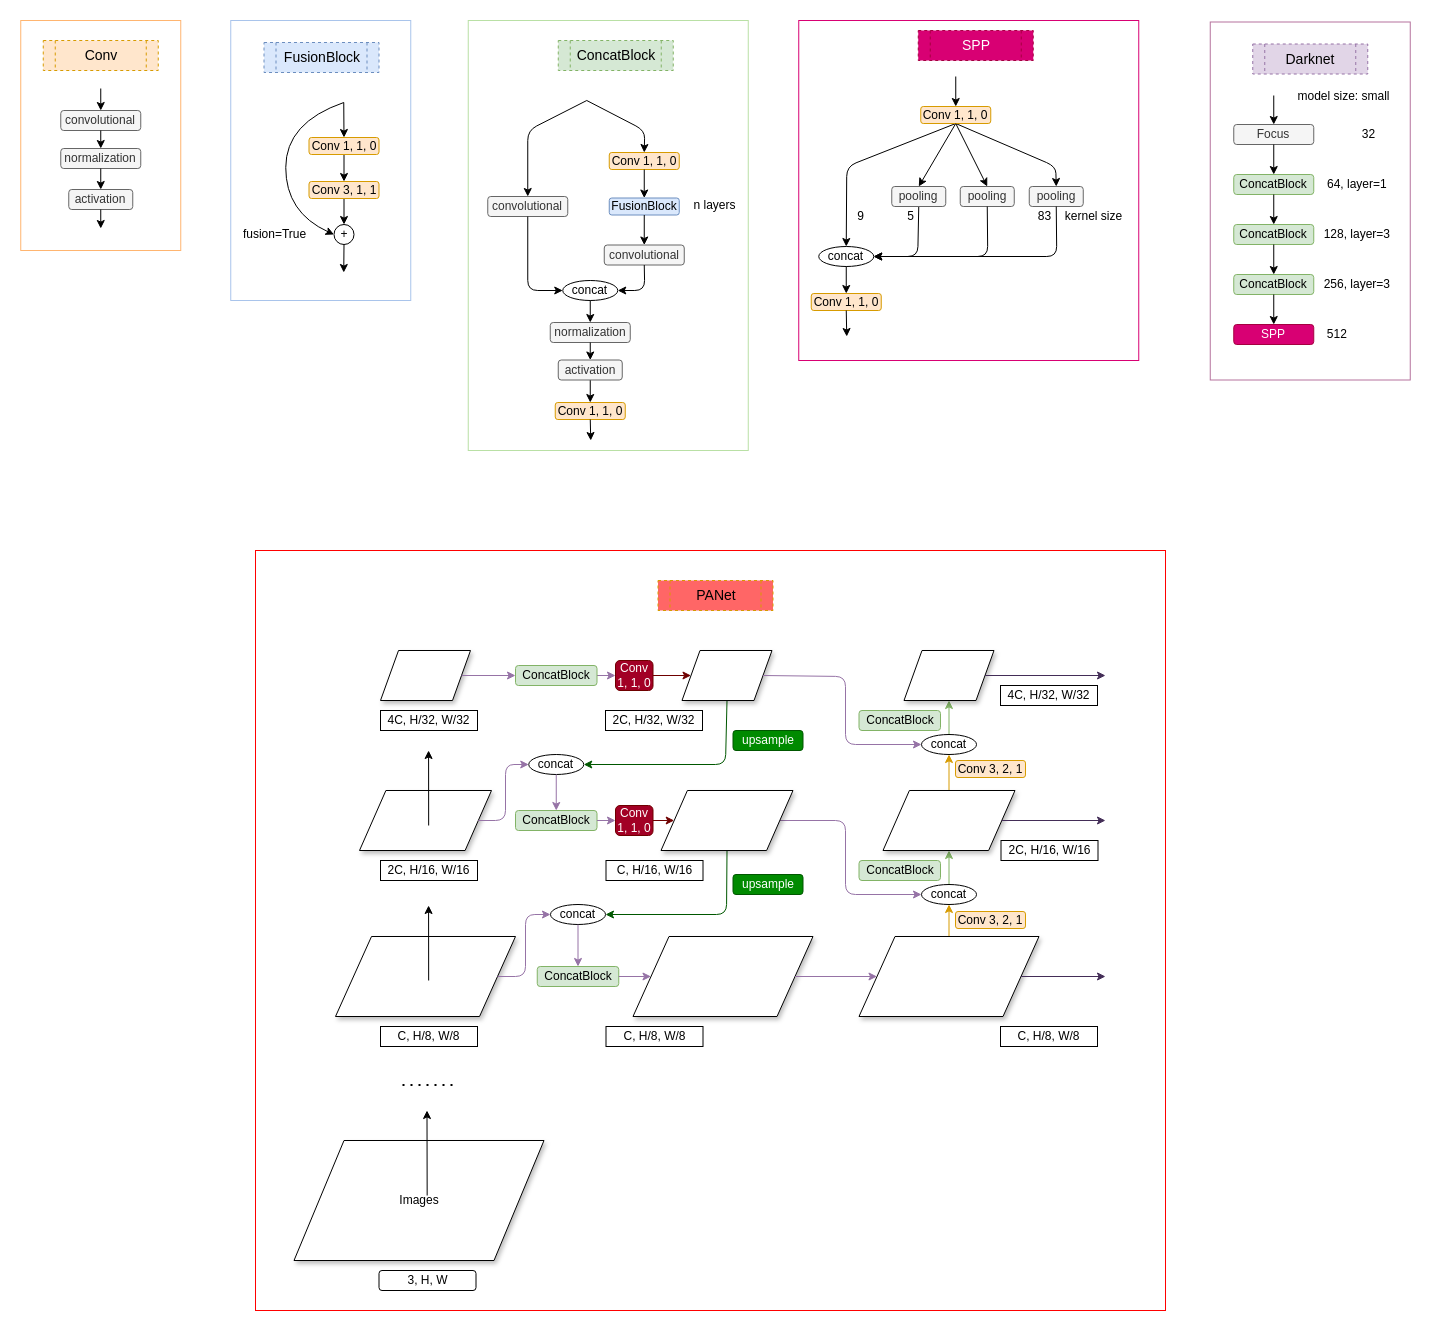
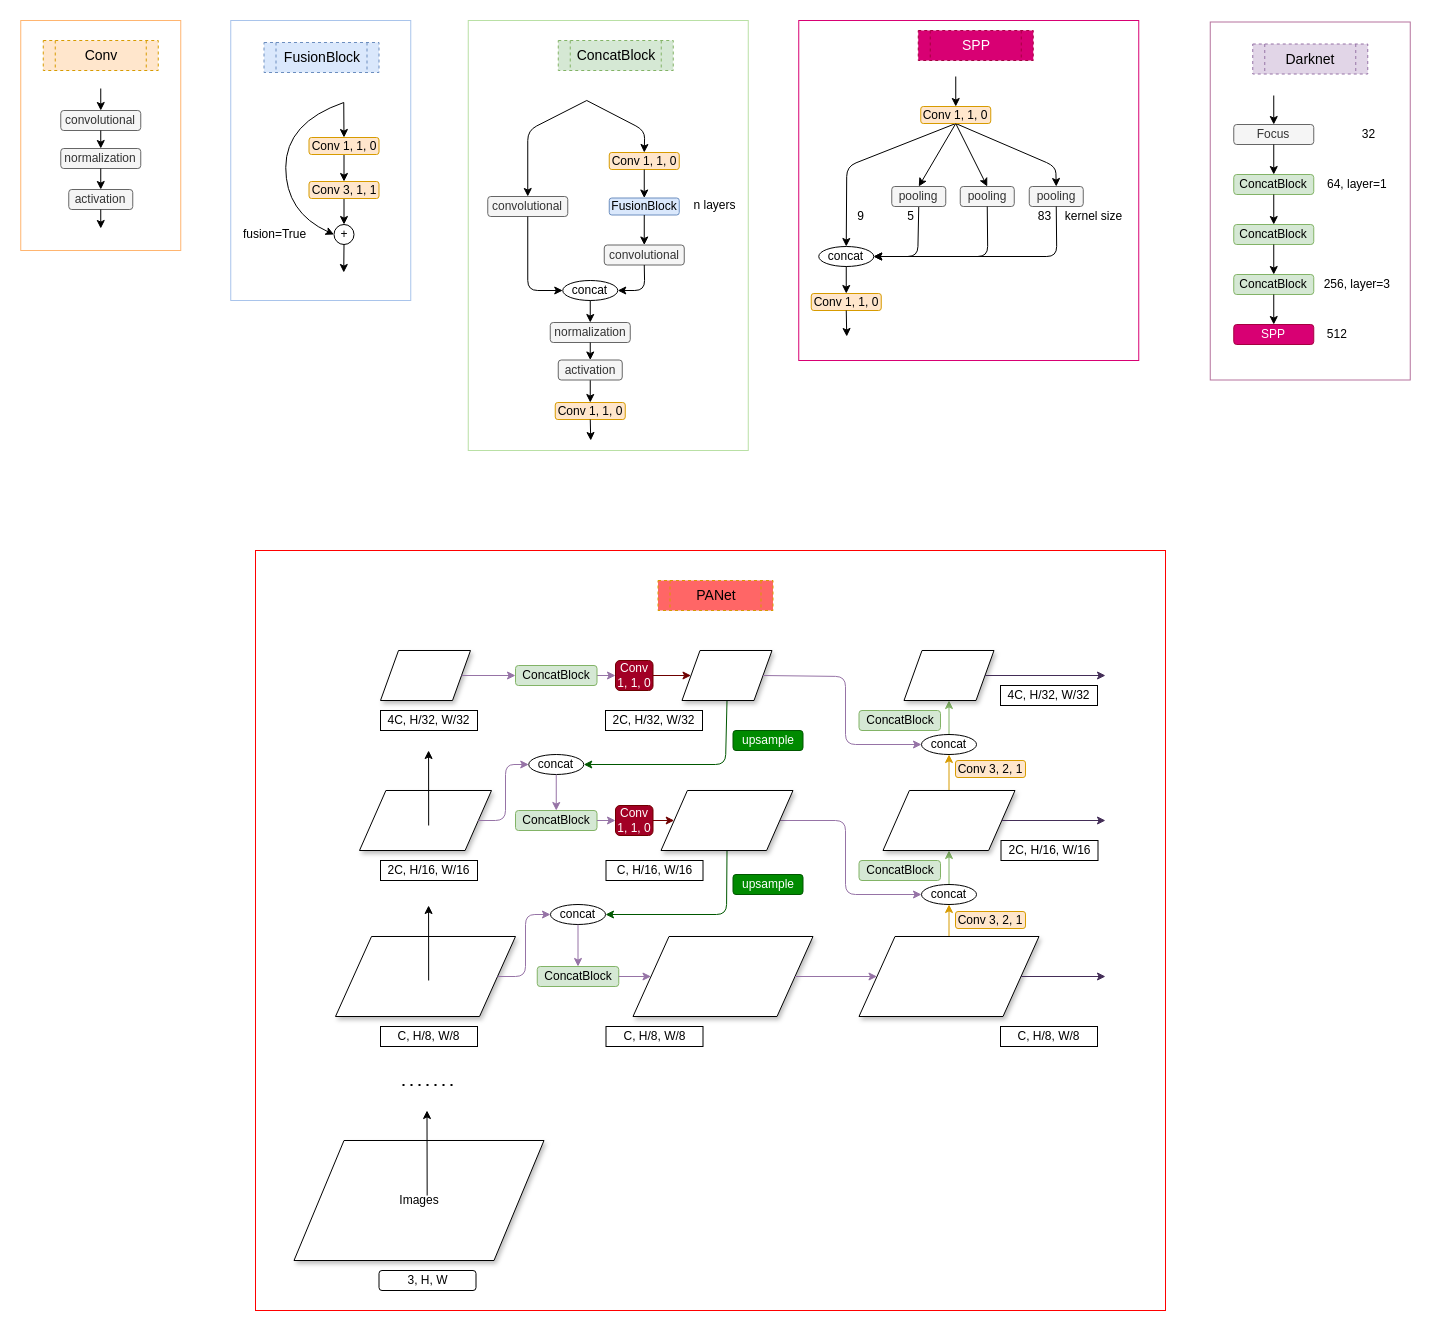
- <mxCell id="146" value="model size: small" style="text;html=1;align=center;verticalAlign=middle;resizable=0;points=[];autosize=1;" vertex="1" parent="1"><mxGeometry x="1288.25" y="86" width="110" height="20" as="geometry" /></mxCell>
- <mxCell id="48" value="128,&amp;nbsp;layer=3&amp;nbsp;" style="text;html=1;align=center;verticalAlign=middle;resizable=0;points=[];autosize=1;" parent="1" vertex="1"><mxGeometry x="1313.25" y="224" width="90" height="20" as="geometry" /></mxCell>
